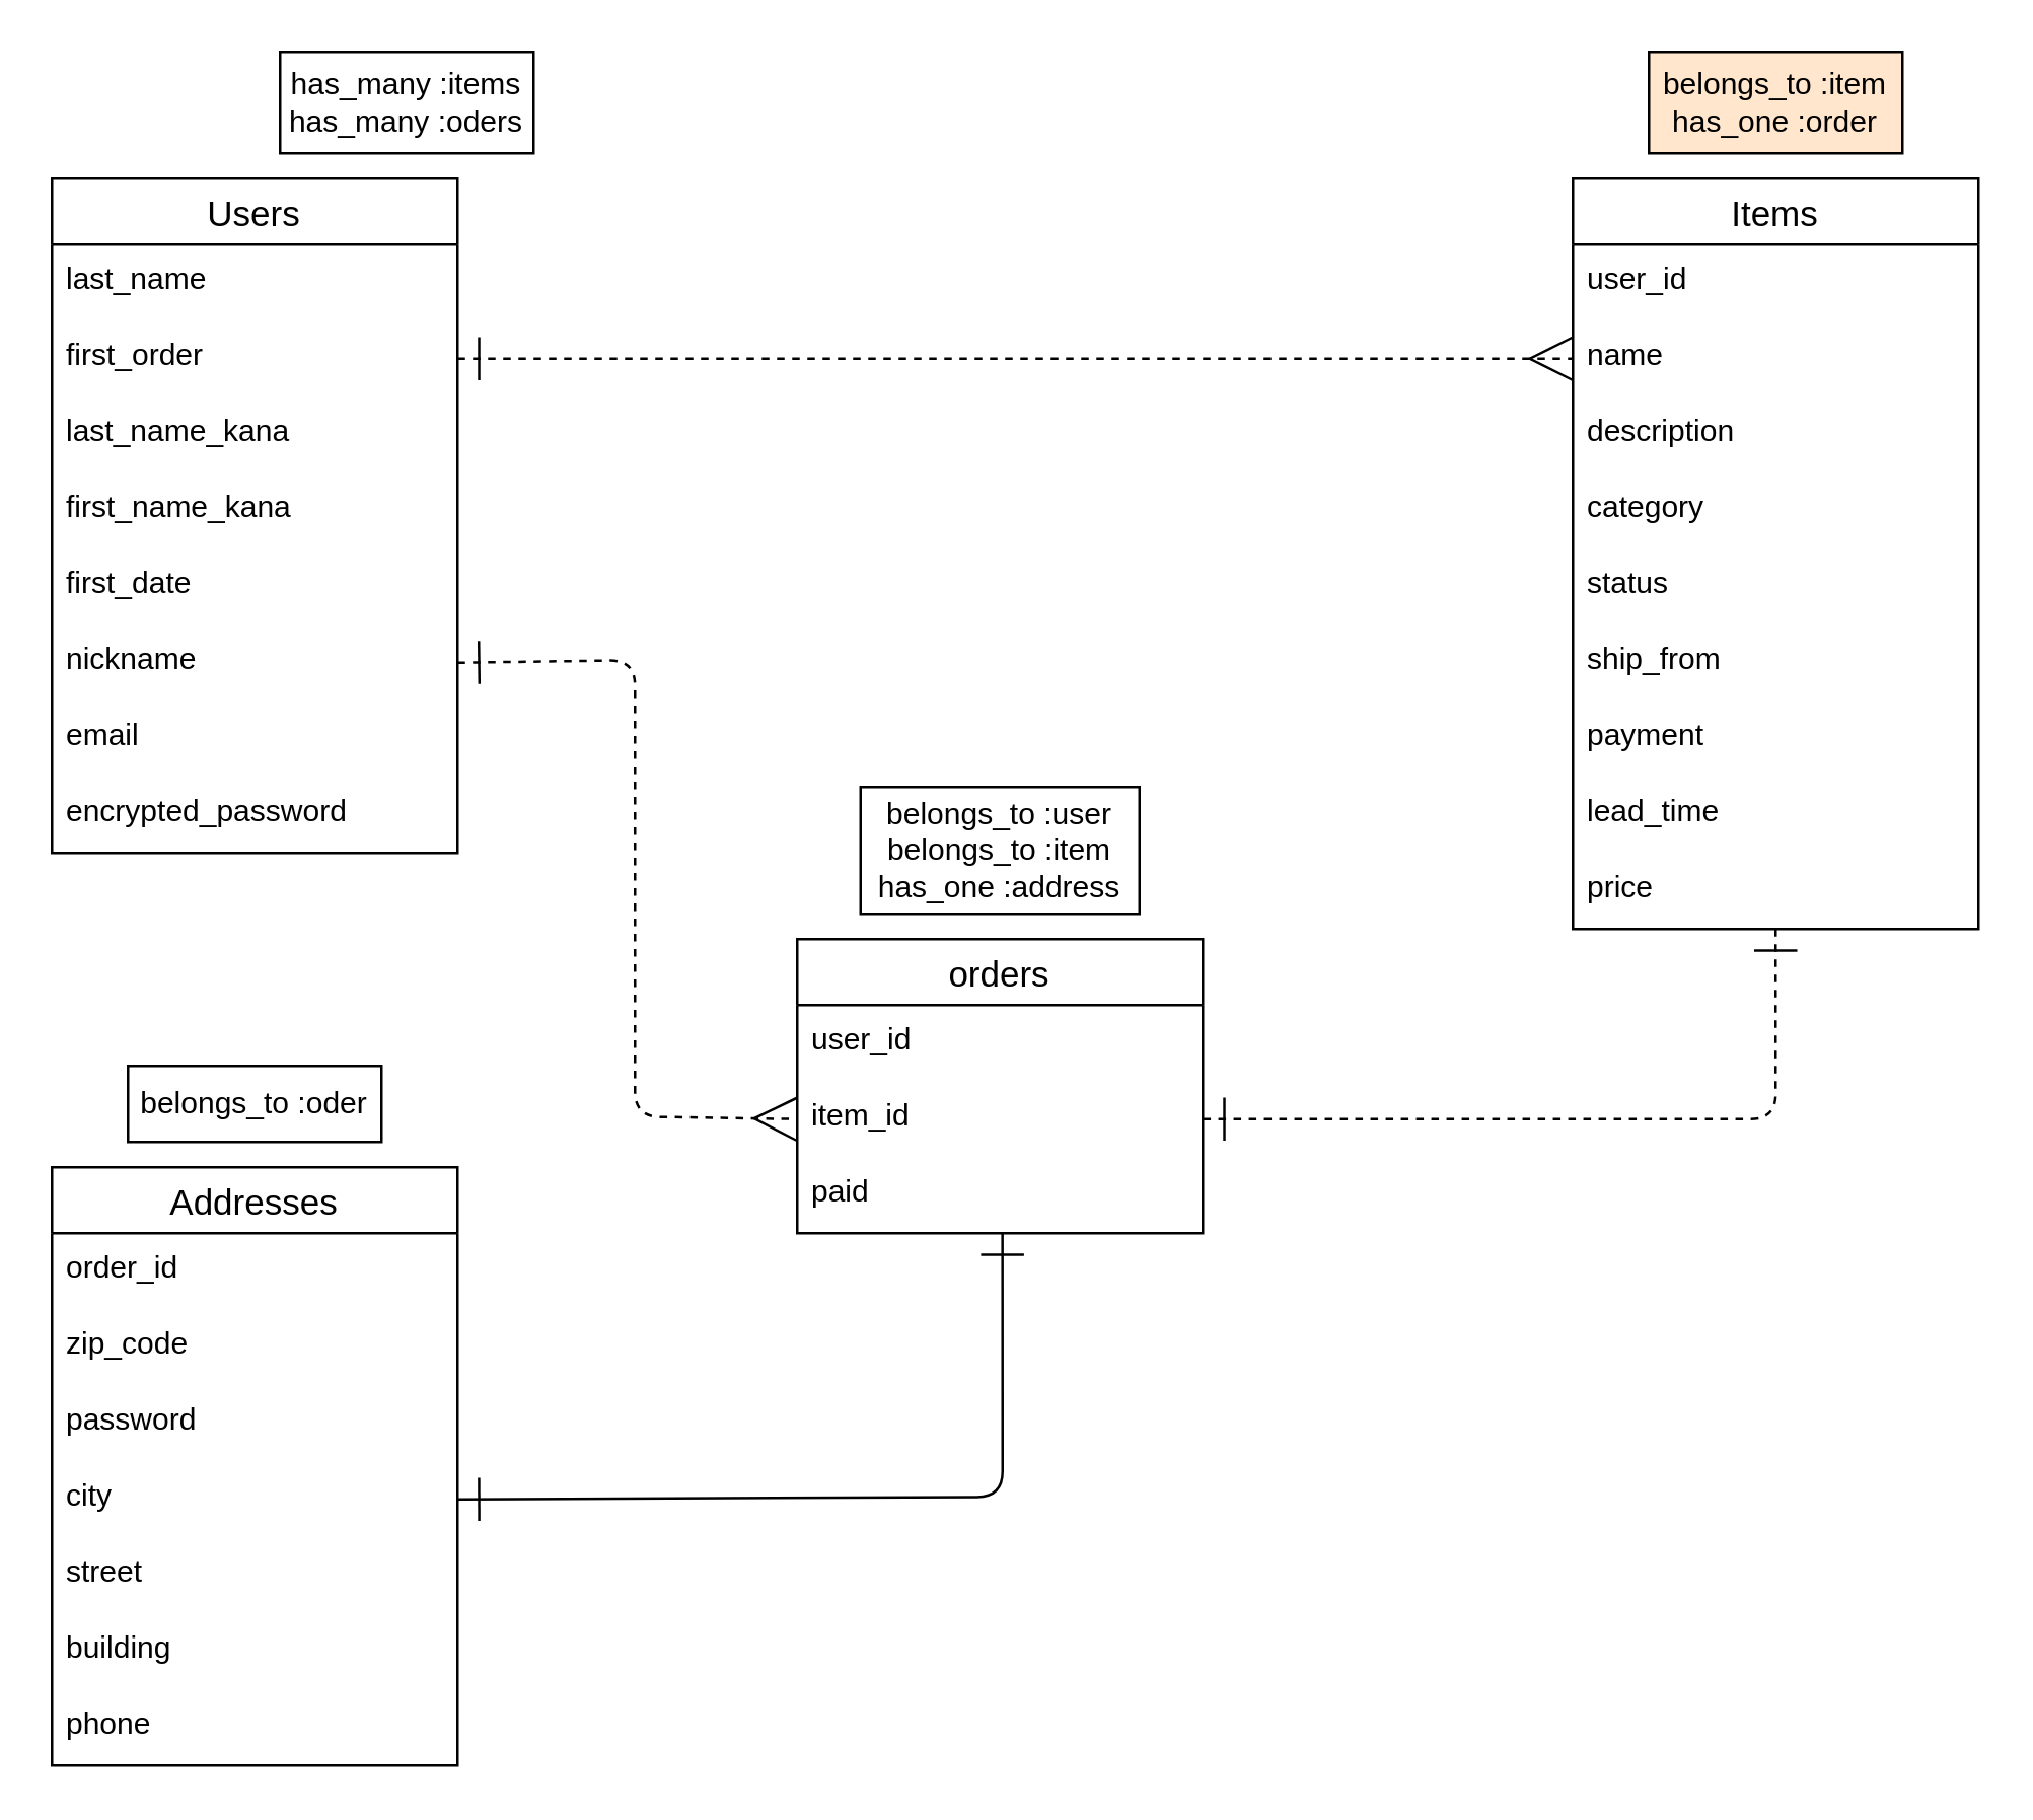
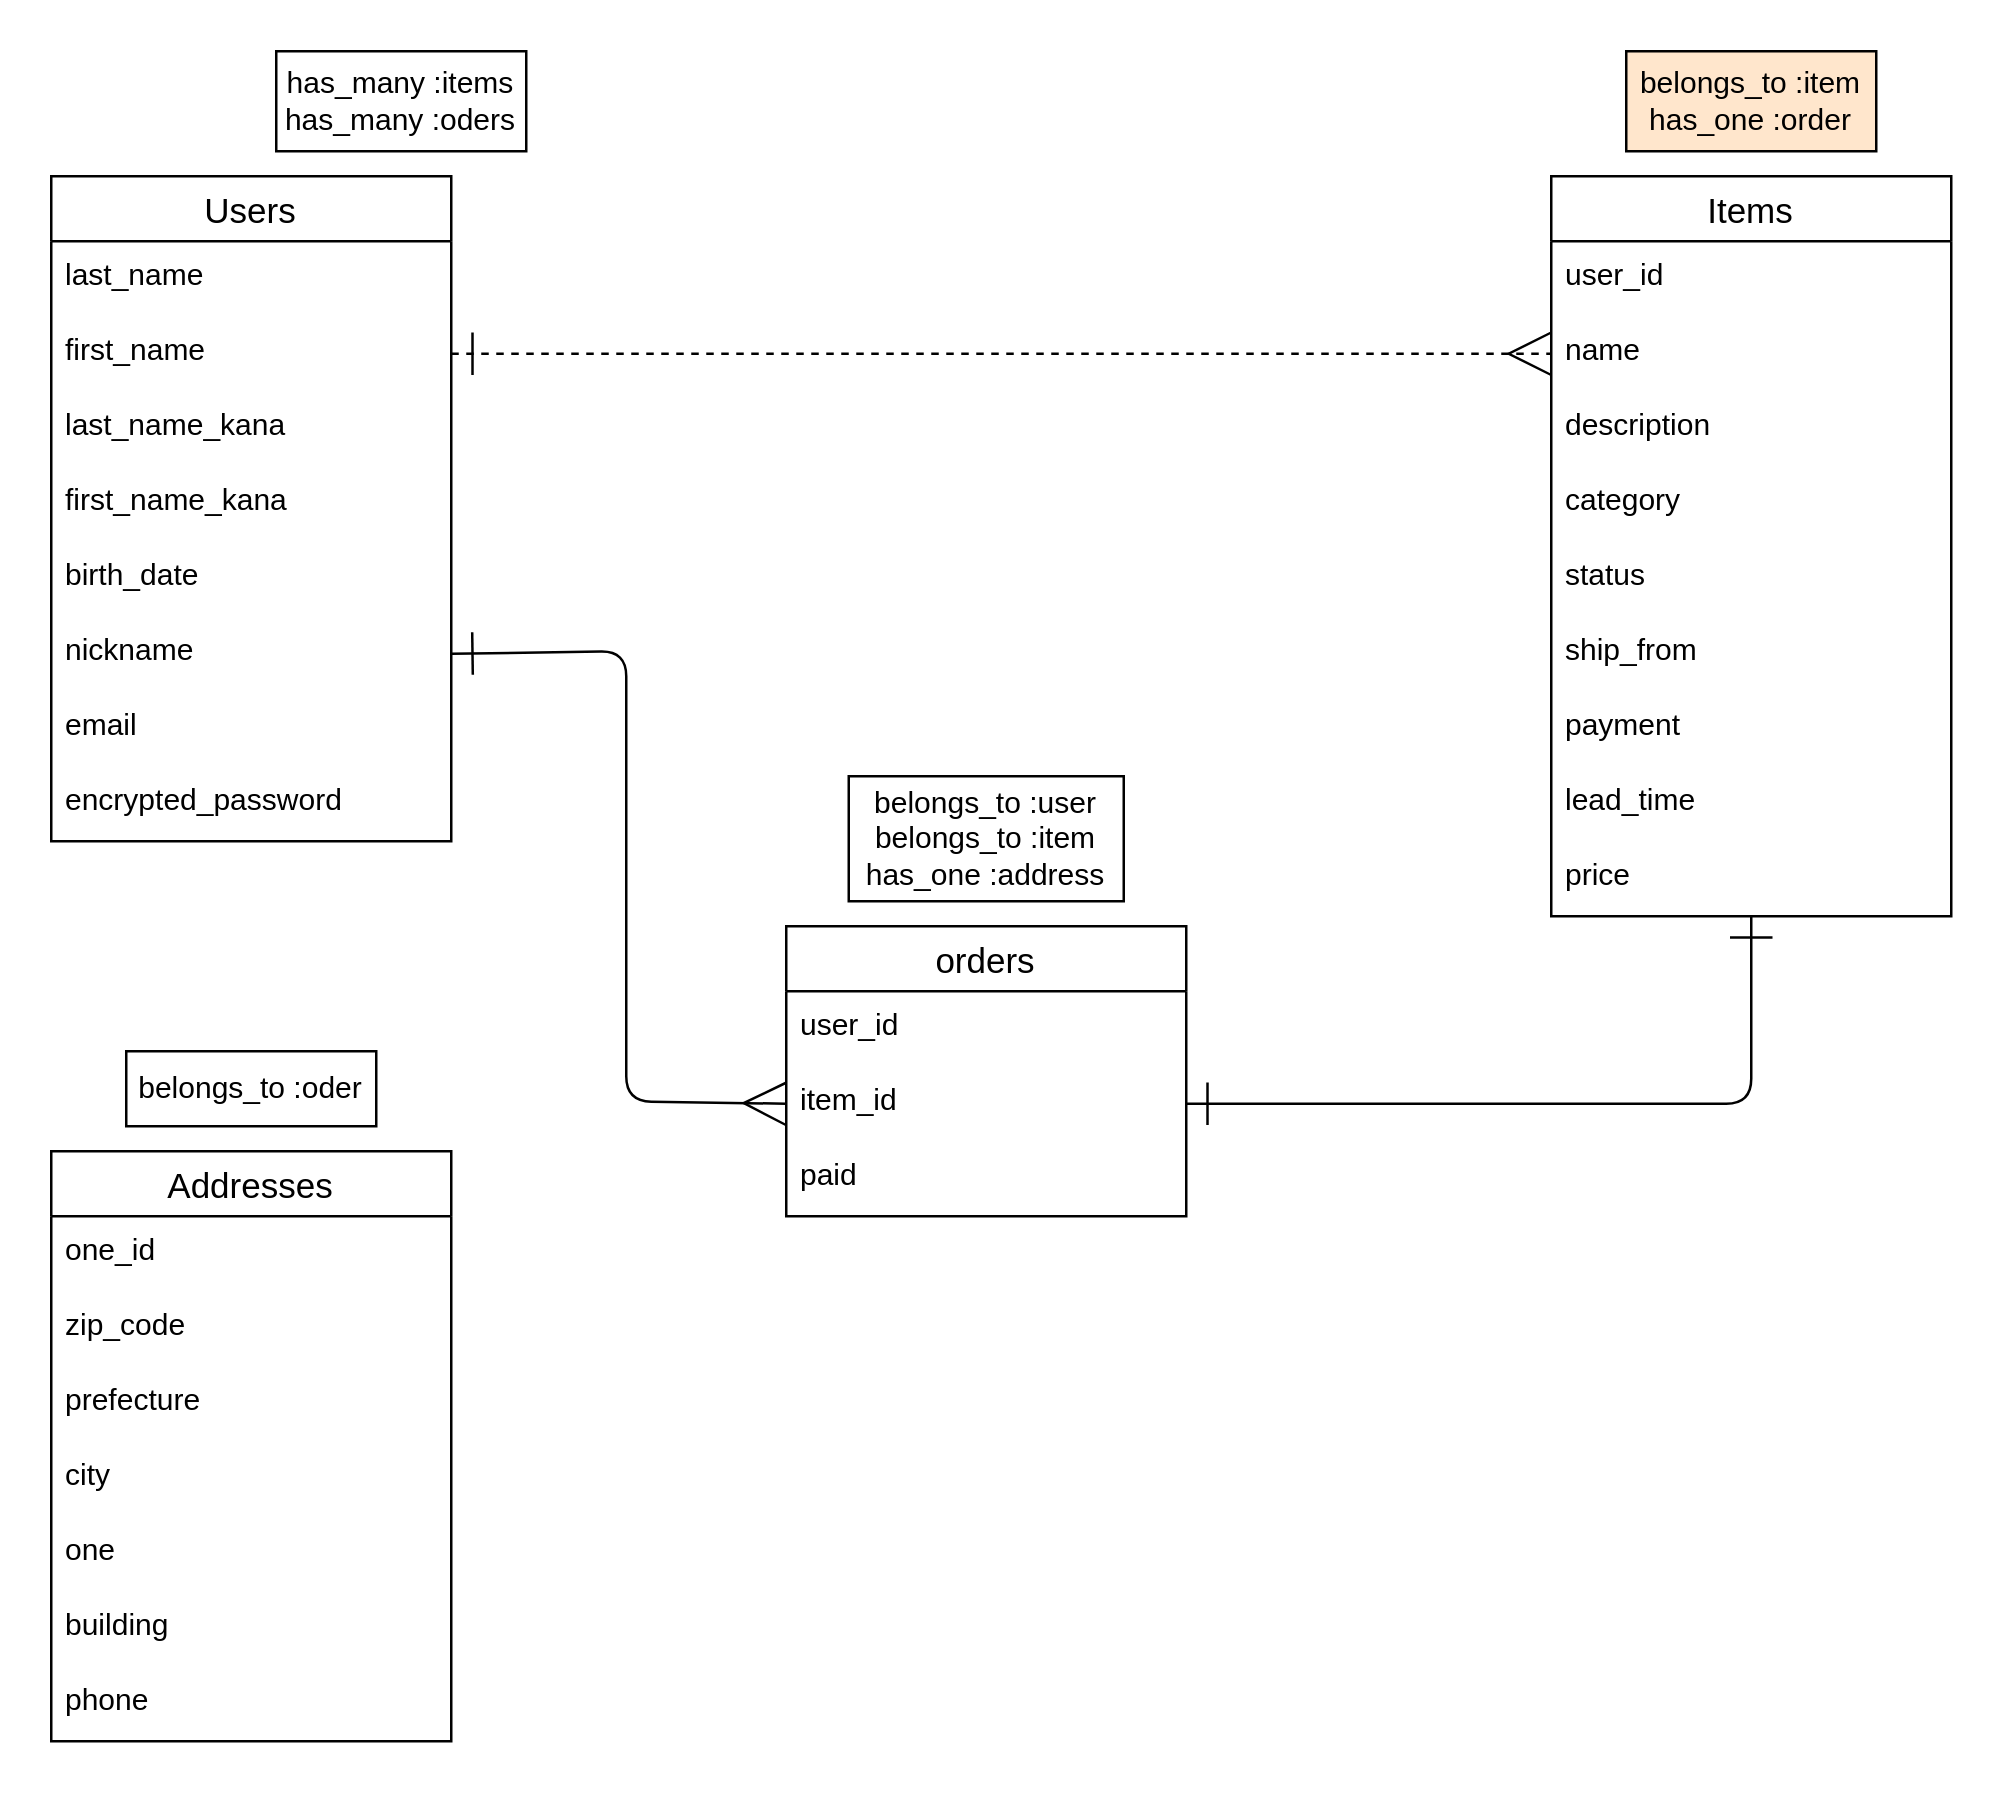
- <mxCell id="23" value="first_order" style="text;strokeColor=none;fillColor=none;spacingLeft=4;spacingRight=4;overflow=hidden;rotatable=0;points=[[0,0.5],[1,0.5]];portConstraint=eastwest;fontSize=12;" vertex="1" parent="21"><mxGeometry y="56" width="160" height="30" as="geometry" /></mxCell>
+ <mxCell id="23" value="first_name" style="text;strokeColor=none;fillColor=none;spacingLeft=4;spacingRight=4;overflow=hidden;rotatable=0;points=[[0,0.5],[1,0.5]];portConstraint=eastwest;fontSize=12;" vertex="1" parent="21"><mxGeometry y="56" width="160" height="30" as="geometry" /></mxCell>
- <mxCell id="26" value="first_date" style="text;strokeColor=none;fillColor=none;spacingLeft=4;spacingRight=4;overflow=hidden;rotatable=0;points=[[0,0.5],[1,0.5]];portConstraint=eastwest;fontSize=12;" vertex="1" parent="21"><mxGeometry y="146" width="160" height="30" as="geometry" /></mxCell>
+ <mxCell id="26" value="birth_date" style="text;strokeColor=none;fillColor=none;spacingLeft=4;spacingRight=4;overflow=hidden;rotatable=0;points=[[0,0.5],[1,0.5]];portConstraint=eastwest;fontSize=12;" vertex="1" parent="21"><mxGeometry y="146" width="160" height="30" as="geometry" /></mxCell>
- <mxCell id="40" style="edgeStyle=none;html=1;exitX=1;exitY=0.5;exitDx=0;exitDy=0;entryX=0;entryY=0.5;entryDx=0;entryDy=0;fontColor=#FFFFFF;startArrow=ERone;startFill=0;endArrow=ERmany;endFill=0;startSize=15;endSize=15;dashed=1;" edge="1" parent="1" source="27" target="37"><mxGeometry relative="1" as="geometry"><Array as="points"><mxPoint x="250" y="260" /><mxPoint x="250" y="440" /></Array></mxGeometry></mxCell>
+ <mxCell id="40" style="edgeStyle=none;html=1;exitX=1;exitY=0.5;exitDx=0;exitDy=0;entryX=0;entryY=0.5;entryDx=0;entryDy=0;fontColor=#FFFFFF;startArrow=ERone;startFill=0;endArrow=ERmany;endFill=0;startSize=15;endSize=15;" edge="1" parent="1" source="27" target="37"><mxGeometry relative="1" as="geometry"><Array as="points"><mxPoint x="250" y="260" /><mxPoint x="250" y="440" /></Array></mxGeometry></mxCell>
- <mxCell id="2" style="edgeStyle=none;html=1;fontColor=#FFFFFF;startArrow=ERone;startFill=0;endArrow=ERone;endFill=0;startSize=15;endSize=15;entryX=1;entryY=0.5;entryDx=0;entryDy=0;dashed=1;" edge="1" parent="1" source="3" target="37"><mxGeometry relative="1" as="geometry"><mxPoint x="540" y="420" as="targetPoint" /><Array as="points"><mxPoint x="700" y="441" /></Array></mxGeometry></mxCell>
+ <mxCell id="2" style="edgeStyle=none;html=1;fontColor=#FFFFFF;startArrow=ERone;startFill=0;endArrow=ERone;endFill=0;startSize=15;endSize=15;entryX=1;entryY=0.5;entryDx=0;entryDy=0;" edge="1" parent="1" source="3" target="37"><mxGeometry relative="1" as="geometry"><mxPoint x="540" y="420" as="targetPoint" /><Array as="points"><mxPoint x="700" y="441" /></Array></mxGeometry></mxCell>
- <mxCell id="14" value="order_id" style="text;strokeColor=none;fillColor=none;spacingLeft=4;spacingRight=4;overflow=hidden;rotatable=0;points=[[0,0.5],[1,0.5]];portConstraint=eastwest;fontSize=12;" vertex="1" parent="13"><mxGeometry y="26" width="160" height="30" as="geometry" /></mxCell>
+ <mxCell id="14" value="one_id" style="text;strokeColor=none;fillColor=none;spacingLeft=4;spacingRight=4;overflow=hidden;rotatable=0;points=[[0,0.5],[1,0.5]];portConstraint=eastwest;fontSize=12;" vertex="1" parent="13"><mxGeometry y="26" width="160" height="30" as="geometry" /></mxCell>
- <mxCell id="16" value="password" style="text;strokeColor=none;fillColor=none;spacingLeft=4;spacingRight=4;overflow=hidden;rotatable=0;points=[[0,0.5],[1,0.5]];portConstraint=eastwest;fontSize=12;" vertex="1" parent="13"><mxGeometry y="86" width="160" height="30" as="geometry" /></mxCell>
+ <mxCell id="16" value="prefecture" style="text;strokeColor=none;fillColor=none;spacingLeft=4;spacingRight=4;overflow=hidden;rotatable=0;points=[[0,0.5],[1,0.5]];portConstraint=eastwest;fontSize=12;" vertex="1" parent="13"><mxGeometry y="86" width="160" height="30" as="geometry" /></mxCell>
- <mxCell id="31" style="edgeStyle=none;html=1;entryX=1;entryY=0.5;entryDx=0;entryDy=0;endArrow=ERone;endFill=0;startArrow=ERone;startFill=0;endSize=15;startSize=15;exitX=0.506;exitY=1;exitDx=0;exitDy=0;exitPerimeter=0;" edge="1" parent="1" source="38" target="17"><mxGeometry relative="1" as="geometry"><mxPoint x="474" y="540" as="targetPoint" /><mxPoint x="660" y="387.01" as="sourcePoint" /><Array as="points"><mxPoint x="395" y="590" /></Array></mxGeometry></mxCell>
- <mxCell id="18" value="street" style="text;strokeColor=none;fillColor=none;spacingLeft=4;spacingRight=4;overflow=hidden;rotatable=0;points=[[0,0.5],[1,0.5]];portConstraint=eastwest;fontSize=12;" vertex="1" parent="13"><mxGeometry y="146" width="160" height="30" as="geometry" /></mxCell>
+ <mxCell id="18" value="one" style="text;strokeColor=none;fillColor=none;spacingLeft=4;spacingRight=4;overflow=hidden;rotatable=0;points=[[0,0.5],[1,0.5]];portConstraint=eastwest;fontSize=12;" vertex="1" parent="13"><mxGeometry y="146" width="160" height="30" as="geometry" /></mxCell>
